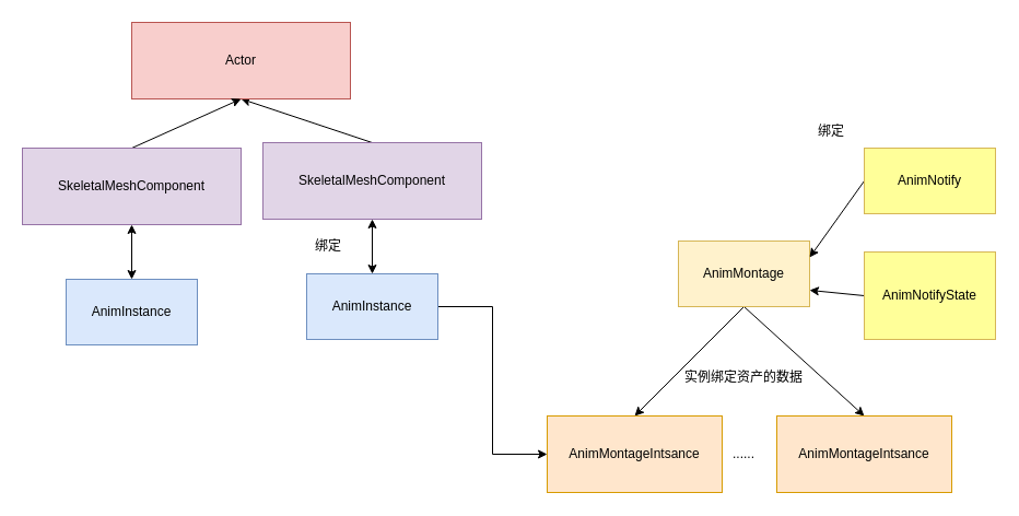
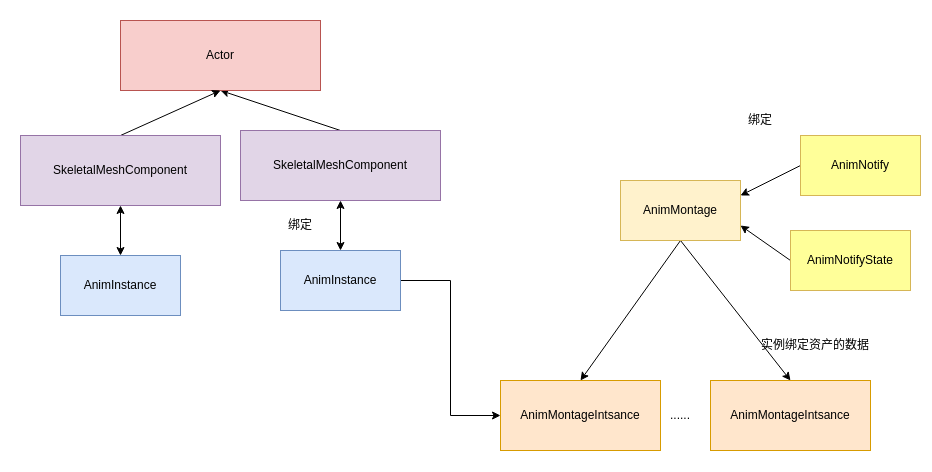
- <mxCell id="19" value="AnimNotify" style="rounded=0;whiteSpace=wrap;html=1;fillColor=#FFFF99;strokeColor=#d6b656;" vertex="1" parent="1"><mxGeometry x="790" y="135" width="120" height="60" as="geometry" /></mxCell>
+ <mxCell id="19" value="AnimNotify" style="rounded=0;whiteSpace=wrap;html=1;fillColor=#FFFF99;strokeColor=#d6b656;" vertex="1" parent="1"><mxGeometry x="800" y="135" width="120" height="60" as="geometry" /></mxCell>
- <mxCell id="14" value="AnimMontage" style="rounded=0;whiteSpace=wrap;html=1;fillColor=#fff2cc;strokeColor=#d6b656;" vertex="1" parent="1"><mxGeometry x="620" y="220" width="120" height="60" as="geometry" /></mxCell>
+ <mxCell id="14" value="AnimMontage" style="rounded=0;whiteSpace=wrap;html=1;fillColor=#fff2cc;strokeColor=#d6b656;" vertex="1" parent="1"><mxGeometry x="620" y="180" width="120" height="60" as="geometry" /></mxCell>
- <mxCell id="17" value="AnimNotifyState" style="rounded=0;whiteSpace=wrap;html=1;fillColor=#FFFF99;strokeColor=#d6b656;" vertex="1" parent="1"><mxGeometry x="790" y="230" width="120" height="80" as="geometry" /></mxCell>
+ <mxCell id="17" value="AnimNotifyState" style="rounded=0;whiteSpace=wrap;html=1;fillColor=#FFFF99;strokeColor=#d6b656;" vertex="1" parent="1"><mxGeometry x="790" y="230" width="120" height="60" as="geometry" /></mxCell>
- <mxCell id="24" value="实例绑定资产的数据" style="text;html=1;align=center;verticalAlign=middle;whiteSpace=wrap;rounded=0;" vertex="1" parent="1"><mxGeometry x="610" y="330" width="140" height="30" as="geometry" /></mxCell>
+ <mxCell id="24" value="实例绑定资产的数据" style="text;html=1;align=center;verticalAlign=middle;whiteSpace=wrap;rounded=0;" vertex="1" parent="1"><mxGeometry x="745" y="330" width="140" height="30" as="geometry" /></mxCell>
